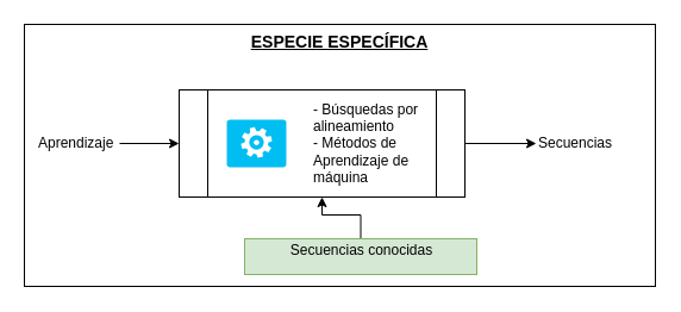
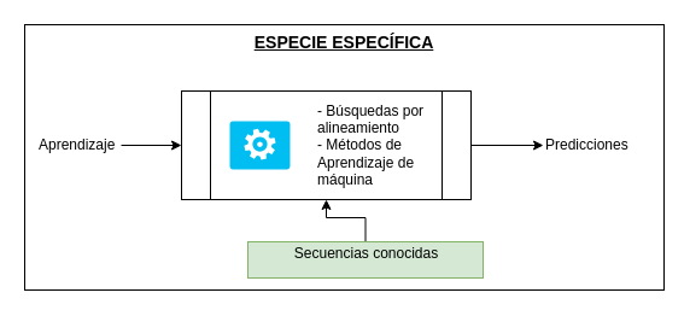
- <mxCell id="10" value="Secuencias" style="text;html=1;resizable=0;points=[];autosize=1;align=left;verticalAlign=top;spacingTop=-4;" vertex="1" parent="1"><mxGeometry x="450" y="110" width="80" height="20" as="geometry" /></mxCell>
+ <mxCell id="10" value="Predicciones" style="text;html=1;resizable=0;points=[];autosize=1;align=left;verticalAlign=top;spacingTop=-4;" vertex="1" parent="1"><mxGeometry x="450" y="110" width="80" height="20" as="geometry" /></mxCell>
